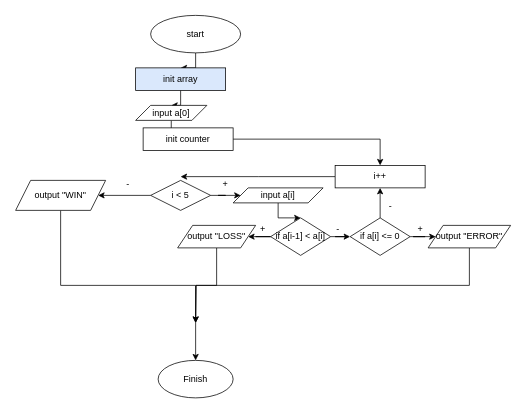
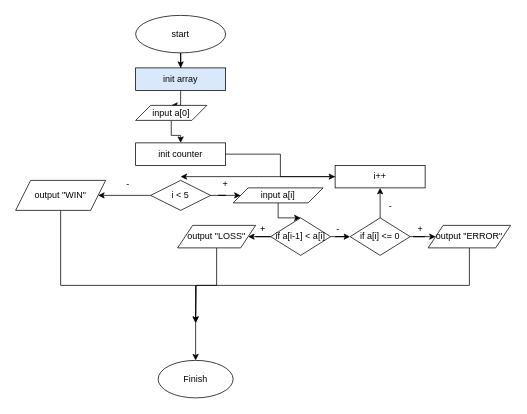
- <mxCell id="3" value="start" style="ellipse;whiteSpace=wrap;html=1;" vertex="1" parent="1"><mxGeometry x="200" y="20" width="120" height="50" as="geometry" /></mxCell>
+ <mxCell id="3" value="start" style="ellipse;whiteSpace=wrap;html=1;" vertex="1" parent="1"><mxGeometry x="180" y="20" width="120" height="50" as="geometry" /></mxCell>
- <mxCell id="9" value="init counter" style="whiteSpace=wrap;html=1;" vertex="1" parent="1"><mxGeometry x="190" y="170" width="120" height="30" as="geometry" /></mxCell>
+ <mxCell id="9" value="init counter" style="whiteSpace=wrap;html=1;" vertex="1" parent="1"><mxGeometry x="180" y="190" width="120" height="30" as="geometry" /></mxCell>
